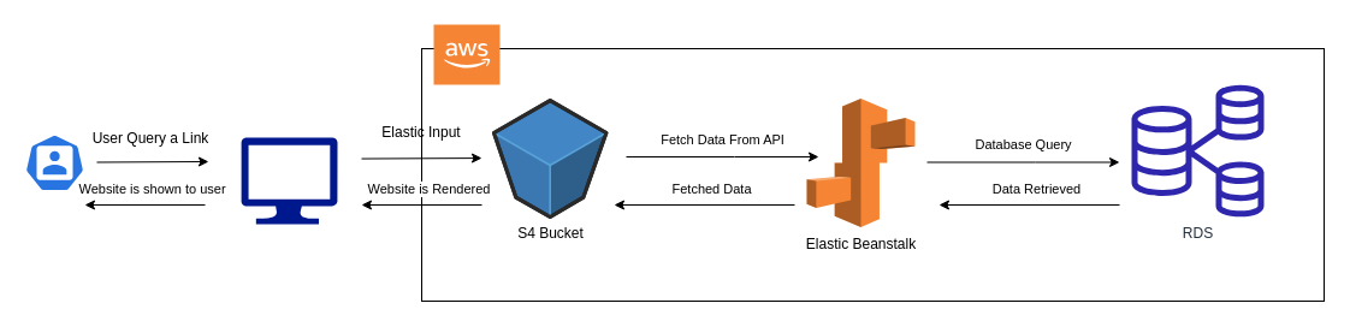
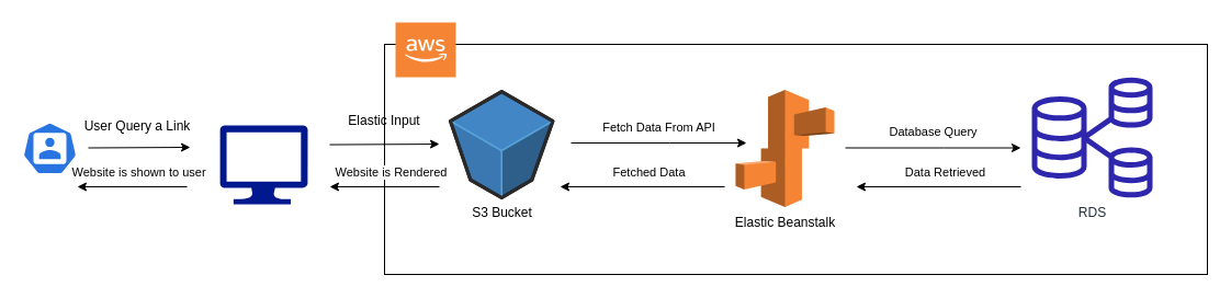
- <mxCell id="9" value="S4 Bucket" style="verticalLabelPosition=bottom;html=1;verticalAlign=top;strokeWidth=1;align=center;outlineConnect=0;dashed=0;outlineConnect=0;shape=mxgraph.aws3d.s3Bucket;fillColor=#4286c5;strokeColor=#57A2D8;aspect=fixed;" vertex="1" parent="1"><mxGeometry x="410" y="83.1" width="93.41" height="96.9" as="geometry" /></mxCell>
+ <mxCell id="9" value="S3 Bucket" style="verticalLabelPosition=bottom;html=1;verticalAlign=top;strokeWidth=1;align=center;outlineConnect=0;dashed=0;outlineConnect=0;shape=mxgraph.aws3d.s3Bucket;fillColor=#4286c5;strokeColor=#57A2D8;aspect=fixed;" vertex="1" parent="1"><mxGeometry x="410" y="83.1" width="93.41" height="96.9" as="geometry" /></mxCell>
